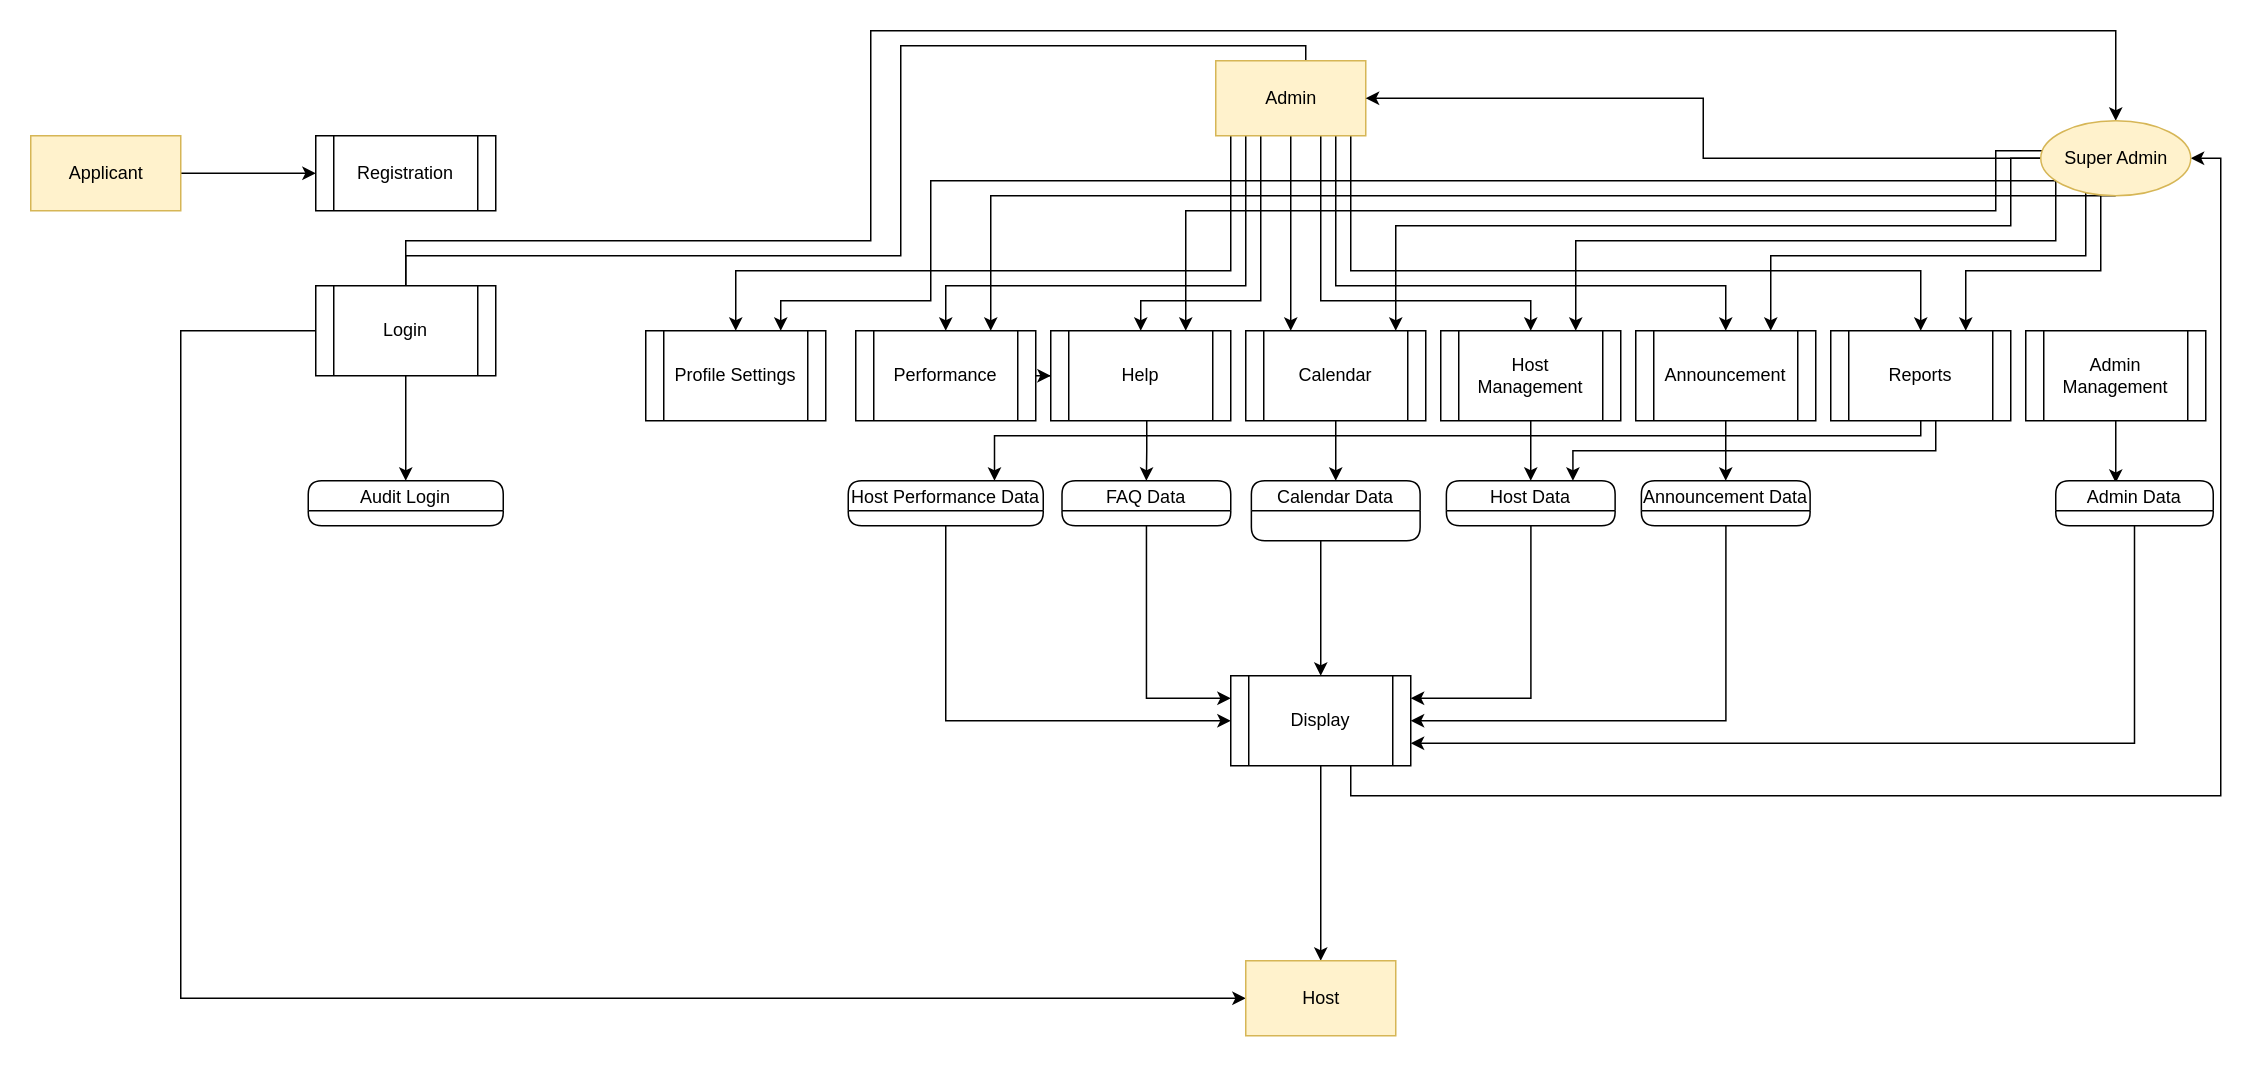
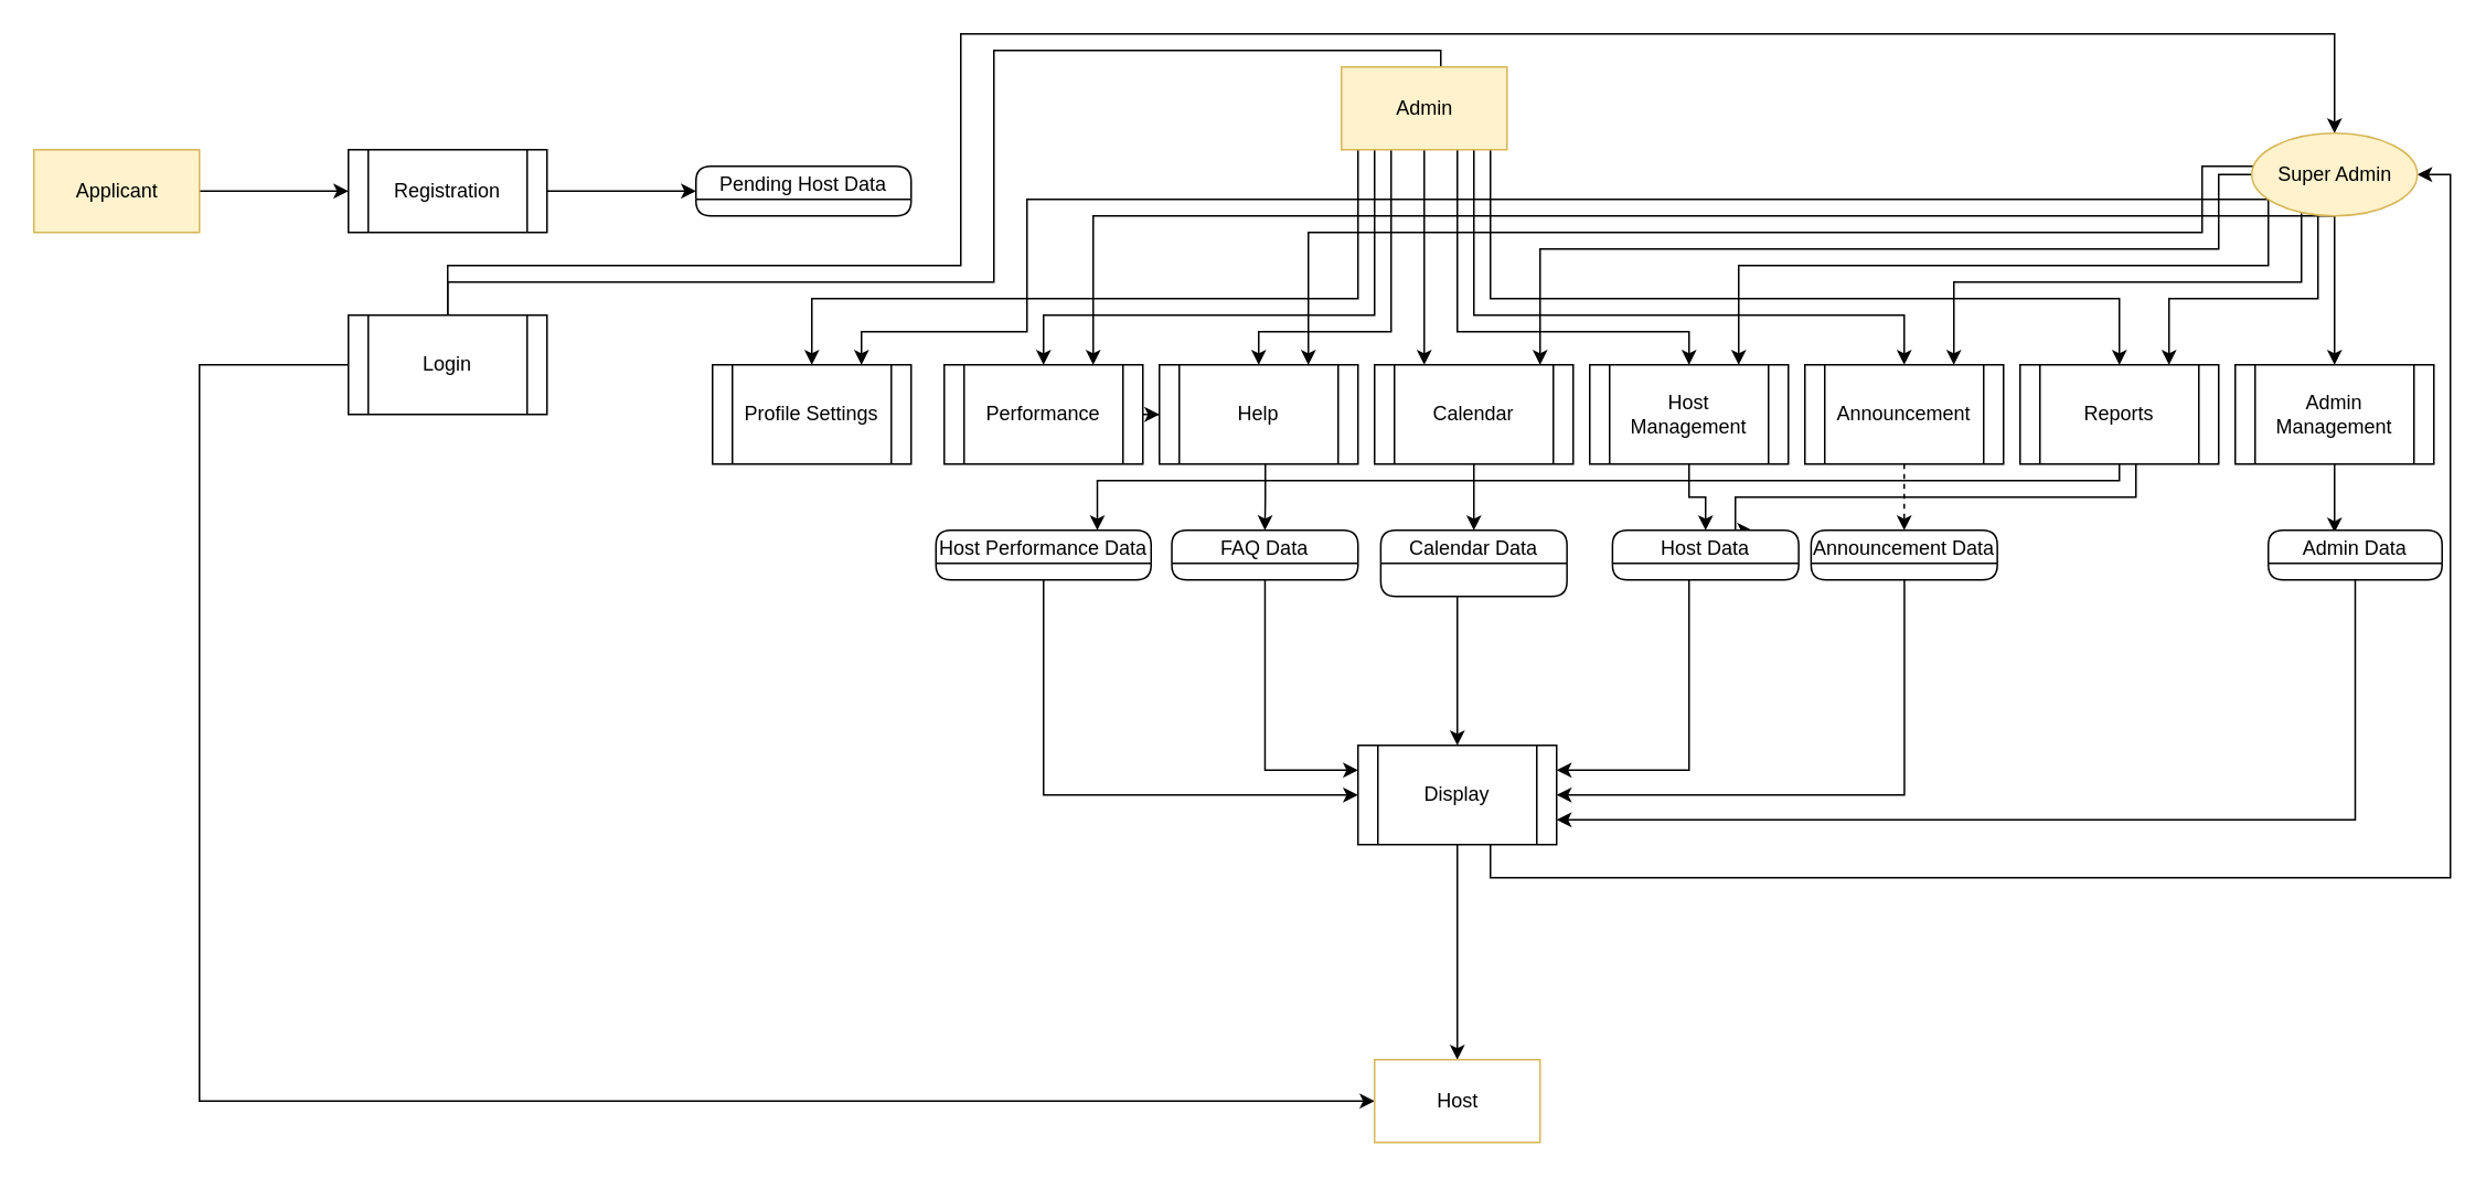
- <mxCell id="24" style="edgeStyle=orthogonalEdgeStyle;rounded=0;orthogonalLoop=1;jettySize=auto;html=1;" edge="1" parent="1" source="32" target="23"><mxGeometry relative="1" as="geometry"><mxPoint x="1410" y="210" as="targetPoint" /></mxGeometry></mxCell>
+ <mxCell id="24" style="edgeStyle=orthogonalEdgeStyle;rounded=0;orthogonalLoop=1;jettySize=auto;html=1;entryX=0.5;entryY=0;entryDx=0;entryDy=0;" edge="1" parent="1" source="32" target="50"><mxGeometry relative="1" as="geometry"><mxPoint x="1410" y="210" as="targetPoint" /></mxGeometry></mxCell>
+ <mxCell id="5" style="edgeStyle=orthogonalEdgeStyle;rounded=0;orthogonalLoop=1;jettySize=auto;html=1;entryX=0;entryY=0.5;entryDx=0;entryDy=0;" edge="1" parent="1" source="6" target="51"><mxGeometry relative="1" as="geometry" /></mxCell>
+ <mxCell id="51" value="Pending Host Data" style="swimlane;fontStyle=0;childLayout=stackLayout;horizontal=1;startSize=20;fillColor=#ffffff;horizontalStack=0;resizeParent=1;resizeParentMax=0;resizeLast=0;collapsible=0;marginBottom=0;swimlaneFillColor=#ffffff;rounded=1;" vertex="1" parent="1"><mxGeometry x="420" y="100" width="130" height="30" as="geometry" /></mxCell>
- <mxCell id="8" style="edgeStyle=orthogonalEdgeStyle;rounded=0;orthogonalLoop=1;jettySize=auto;html=1;entryX=0.5;entryY=0;entryDx=0;entryDy=0;" edge="1" parent="1" source="11" target="34"><mxGeometry relative="1" as="geometry" /></mxCell>
- <mxCell id="44" style="edgeStyle=orthogonalEdgeStyle;rounded=0;orthogonalLoop=1;jettySize=auto;html=1;entryX=0.5;entryY=0;entryDx=0;entryDy=0;" edge="1" parent="1" source="45" target="55"><mxGeometry relative="1" as="geometry" /></mxCell>
+ <mxCell id="44" style="edgeStyle=orthogonalEdgeStyle;rounded=0;orthogonalLoop=1;jettySize=auto;html=1;entryX=0.5;entryY=0;entryDx=0;entryDy=0;dashed=1;" edge="1" parent="1" source="45" target="55"><mxGeometry relative="1" as="geometry" /></mxCell>
- <mxCell id="34" value="Audit Login" style="swimlane;fontStyle=0;childLayout=stackLayout;horizontal=1;startSize=20;fillColor=#ffffff;horizontalStack=0;resizeParent=1;resizeParentMax=0;resizeLast=0;collapsible=0;marginBottom=0;swimlaneFillColor=#ffffff;rounded=1;" vertex="1" parent="1"><mxGeometry x="205" y="320" width="130" height="30" as="geometry" /></mxCell>
- <mxCell id="57" value="Host Data" style="swimlane;fontStyle=0;childLayout=stackLayout;horizontal=1;startSize=20;fillColor=#ffffff;horizontalStack=0;resizeParent=1;resizeParentMax=0;resizeLast=0;collapsible=0;marginBottom=0;swimlaneFillColor=#ffffff;rounded=1;" vertex="1" parent="1"><mxGeometry x="963.75" y="320" width="112.5" height="30" as="geometry" /></mxCell>
+ <mxCell id="57" value="Host Data" style="swimlane;fontStyle=0;childLayout=stackLayout;horizontal=1;startSize=20;fillColor=#ffffff;horizontalStack=0;resizeParent=1;resizeParentMax=0;resizeLast=0;collapsible=0;marginBottom=0;swimlaneFillColor=#ffffff;rounded=1;" vertex="1" parent="1"><mxGeometry x="973.75" y="320" width="112.5" height="30" as="geometry" /></mxCell>
- <mxCell id="33" value="Host" style="html=1;dashed=0;whitespace=wrap;rounded=0;fillColor=#fff2cc;strokeColor=#d6b656;" vertex="1" parent="1"><mxGeometry x="830" y="640" width="100" height="50" as="geometry" /></mxCell>
+ <mxCell id="33" value="Host" style="html=1;dashed=0;whitespace=wrap;rounded=0;fillColor=#ffffff;strokeColor=#d6b656;" vertex="1" parent="1"><mxGeometry x="830" y="640" width="100" height="50" as="geometry" /></mxCell>
